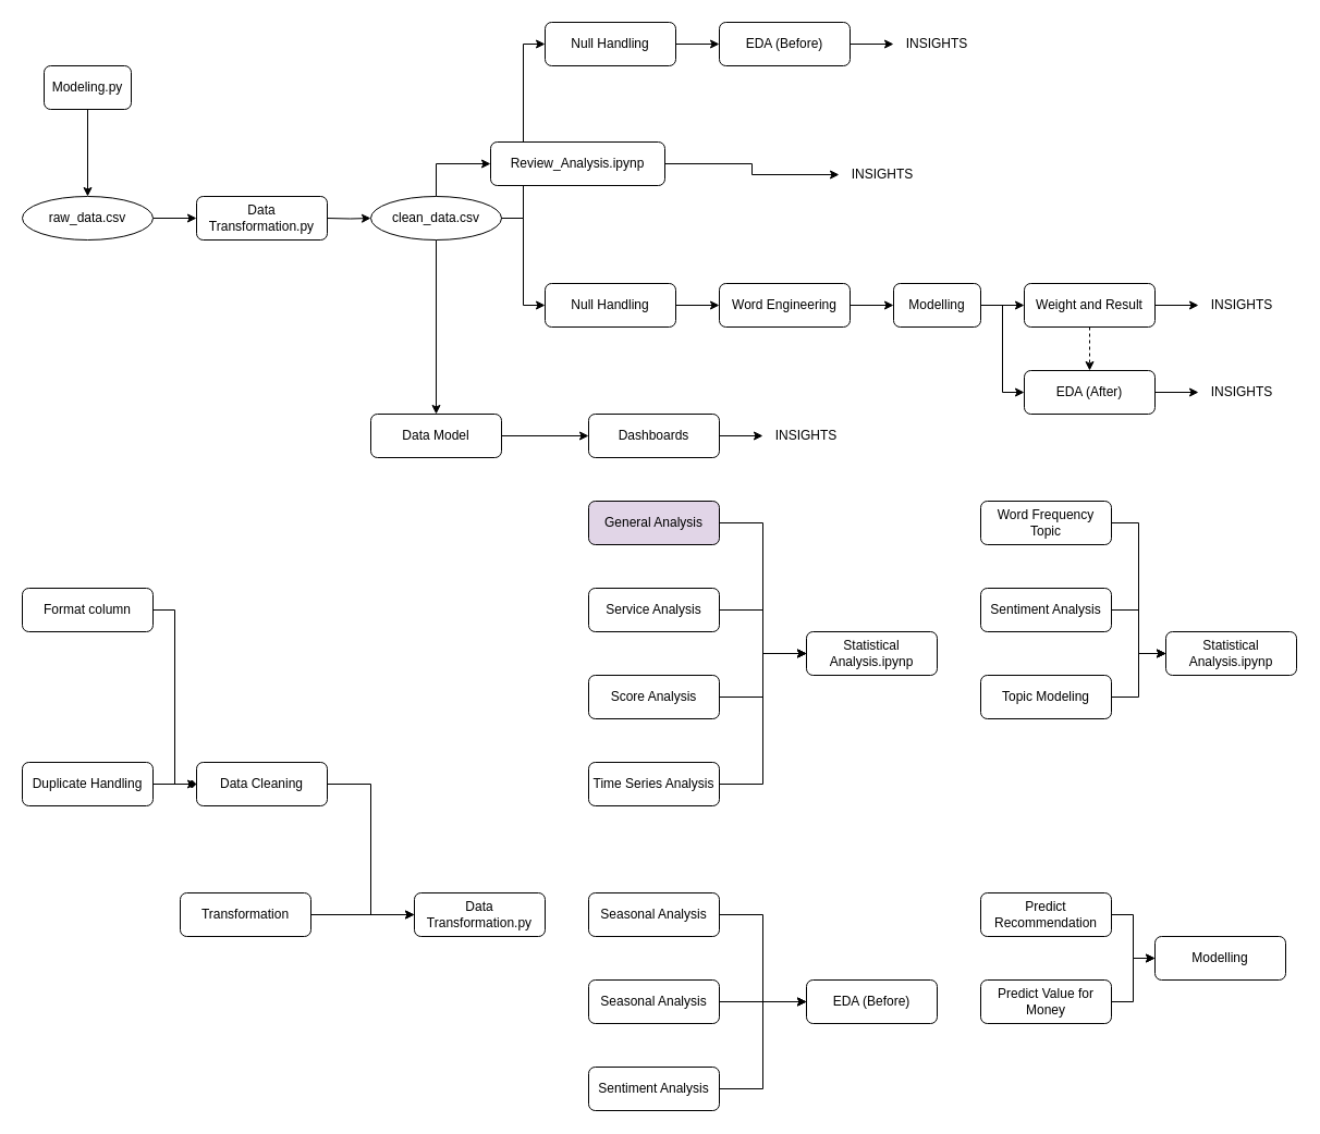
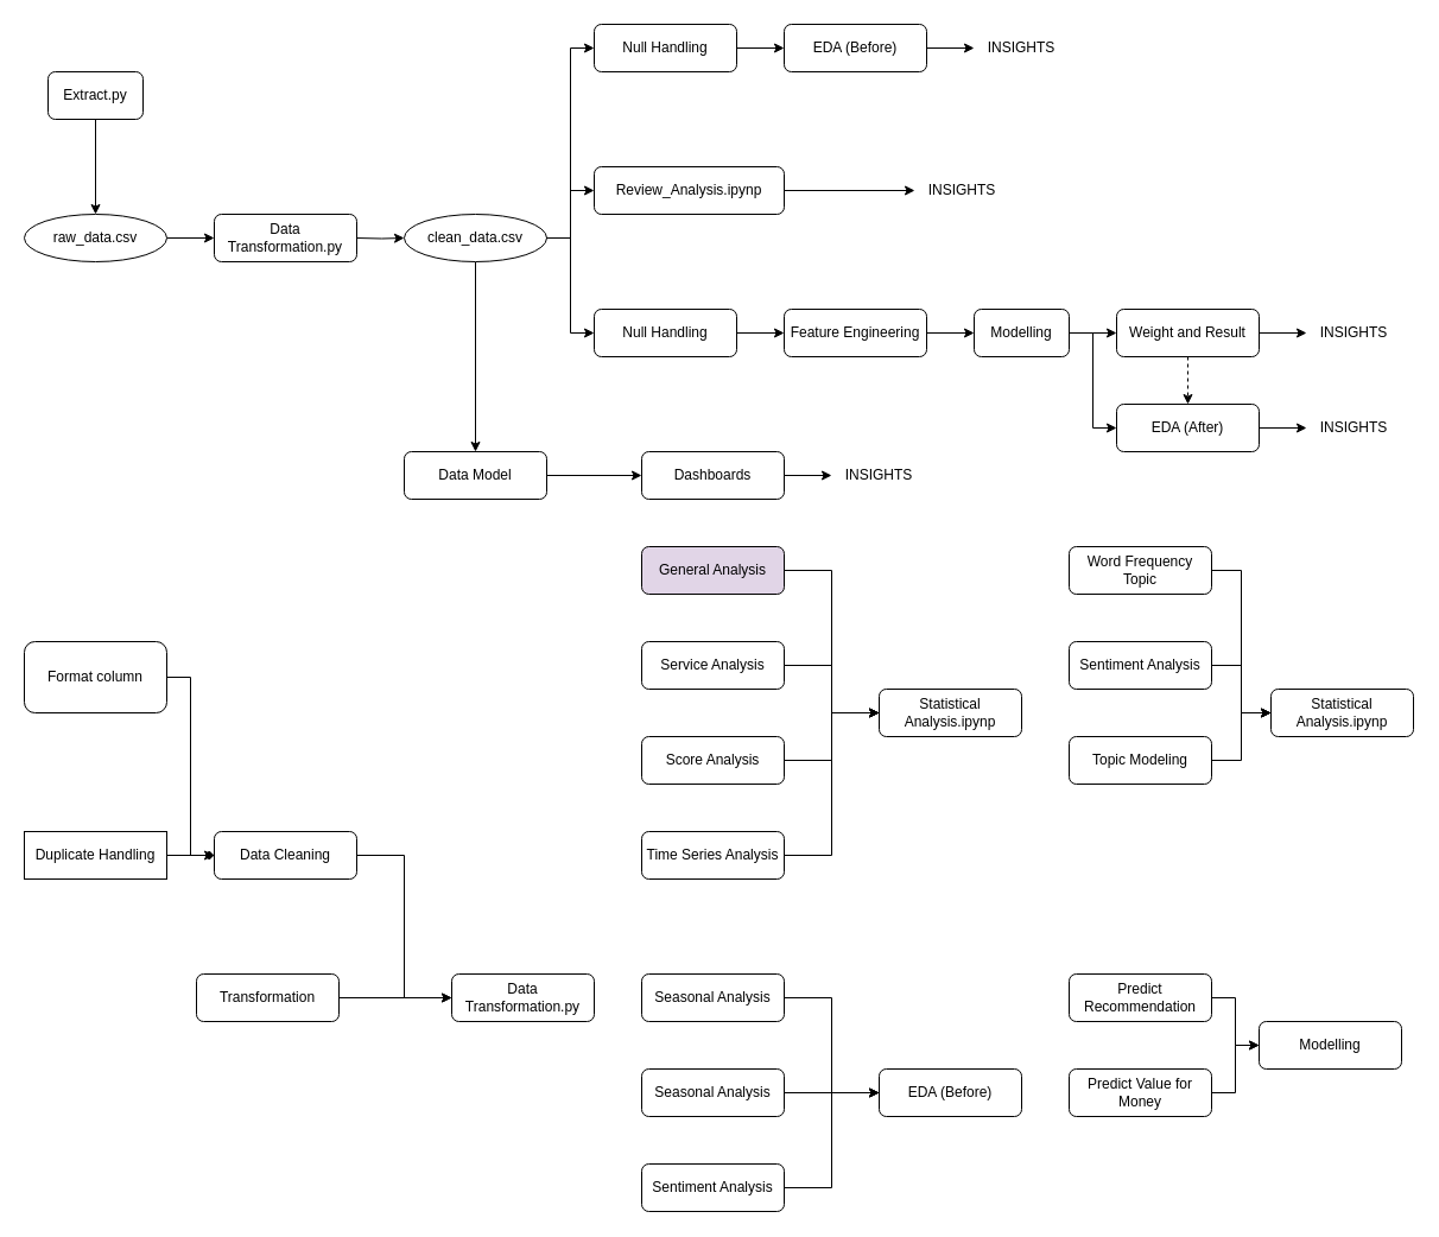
- <mxCell id="3" value="Modeling.py" style="rounded=1;whiteSpace=wrap;html=1;fontSize=12;glass=0;strokeWidth=1;shadow=0;" parent="1" vertex="1"><mxGeometry x="40" y="60" width="80" height="40" as="geometry" /></mxCell>
+ <mxCell id="3" value="Extract.py" style="rounded=1;whiteSpace=wrap;html=1;fontSize=12;glass=0;strokeWidth=1;shadow=0;" parent="1" vertex="1"><mxGeometry x="40" y="60" width="80" height="40" as="geometry" /></mxCell>
- <mxCell id="72" value="Review_Analysis.ipynp" style="rounded=1;whiteSpace=wrap;html=1;glass=0;strokeWidth=1;shadow=0;" parent="1" vertex="1"><mxGeometry x="450" y="130" width="160" height="40" as="geometry" /></mxCell>
+ <mxCell id="72" value="Review_Analysis.ipynp" style="rounded=1;whiteSpace=wrap;html=1;glass=0;strokeWidth=1;shadow=0;" parent="1" vertex="1"><mxGeometry x="500" y="140" width="160" height="40" as="geometry" /></mxCell>
- <mxCell id="40" value="Word Engineering" style="rounded=1;whiteSpace=wrap;html=1;" parent="1" vertex="1"><mxGeometry x="660" y="260" width="120" height="40" as="geometry" /></mxCell>
+ <mxCell id="40" value="Feature Engineering" style="rounded=1;whiteSpace=wrap;html=1;" parent="1" vertex="1"><mxGeometry x="660" y="260" width="120" height="40" as="geometry" /></mxCell>
- <mxCell id="31" value="Format column" style="rounded=1;whiteSpace=wrap;html=1;glass=0;strokeWidth=1;shadow=0;" parent="1" vertex="1"><mxGeometry x="20" y="540" width="120" height="40" as="geometry" /></mxCell>
+ <mxCell id="31" value="Format column" style="rounded=1;whiteSpace=wrap;html=1;glass=0;strokeWidth=1;shadow=0;" parent="1" vertex="1"><mxGeometry x="20" y="540" width="120" height="60" as="geometry" /></mxCell>
- <mxCell id="33" value="Duplicate Handling" style="rounded=1;whiteSpace=wrap;html=1;glass=0;strokeWidth=1;shadow=0;" parent="1" vertex="1"><mxGeometry x="20" y="700" width="120" height="40" as="geometry" /></mxCell>
+ <mxCell id="33" value="Duplicate Handling" style="whiteSpace=wrap;html=1;glass=0;strokeWidth=1;shadow=0;rounded=0;" parent="1" vertex="1"><mxGeometry x="20" y="700" width="120" height="40" as="geometry" /></mxCell>
